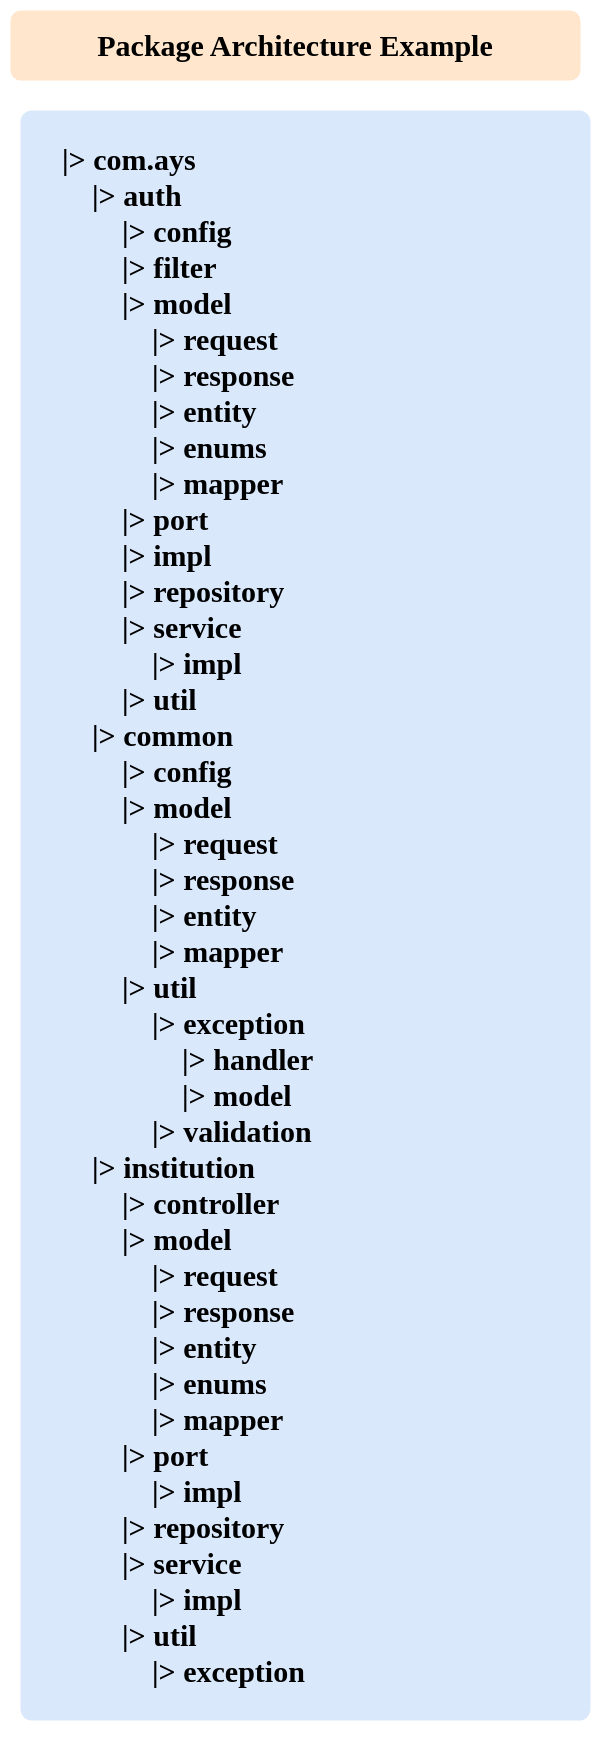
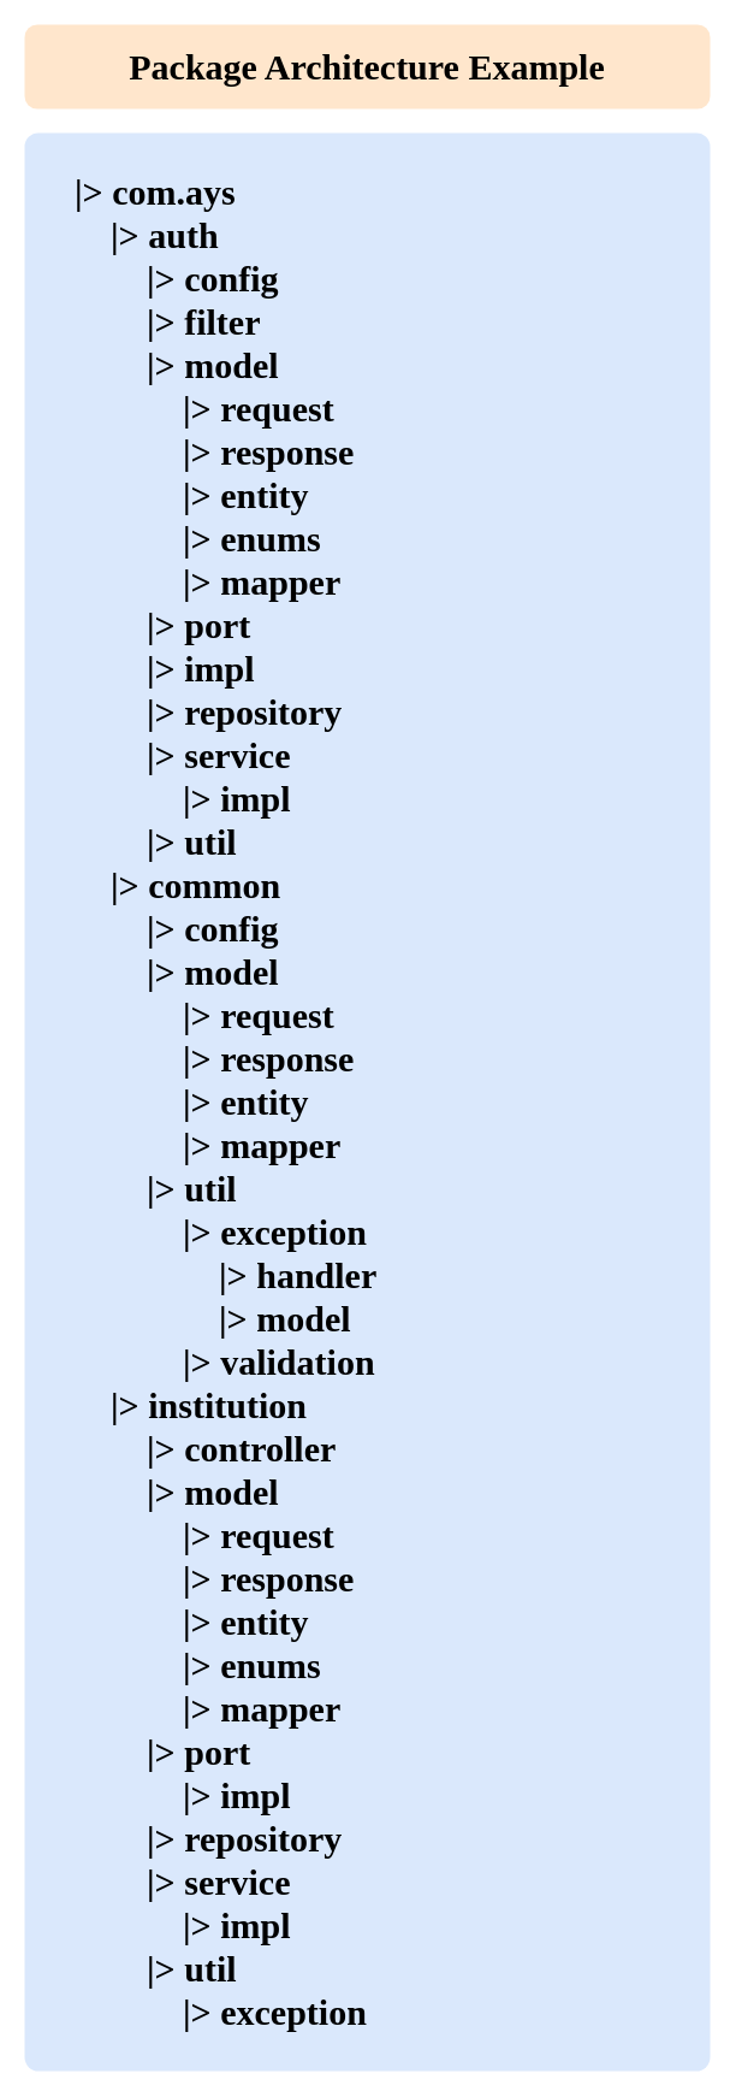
- <mxCell id="2" value="Package Architecture Example" style="rounded=1;whiteSpace=wrap;html=1;fontSize=30;fillColor=#ffe6cc;strokeColor=none;fontFamily=SF Mono;fontStyle=1" parent="1" vertex="1"><mxGeometry x="10" y="10" width="570" height="70" as="geometry" /></mxCell>
+ <mxCell id="2" value="Package Architecture Example" style="rounded=1;whiteSpace=wrap;html=1;fontSize=30;fillColor=#ffe6cc;strokeColor=none;fontFamily=SF Mono;fontStyle=1" parent="1" vertex="1"><mxGeometry x="20" y="20" width="570" height="70" as="geometry" /></mxCell>
